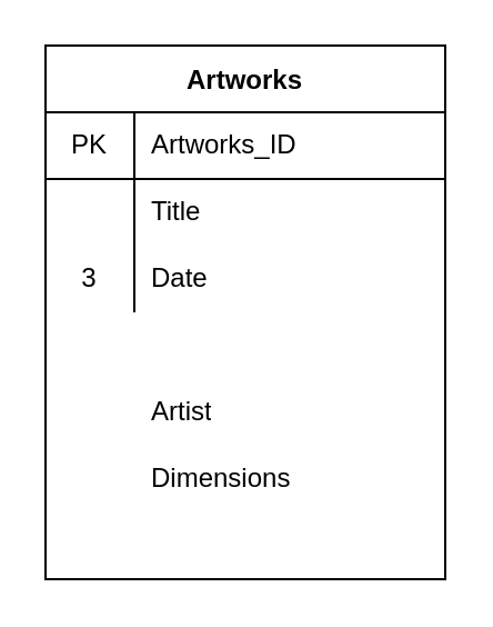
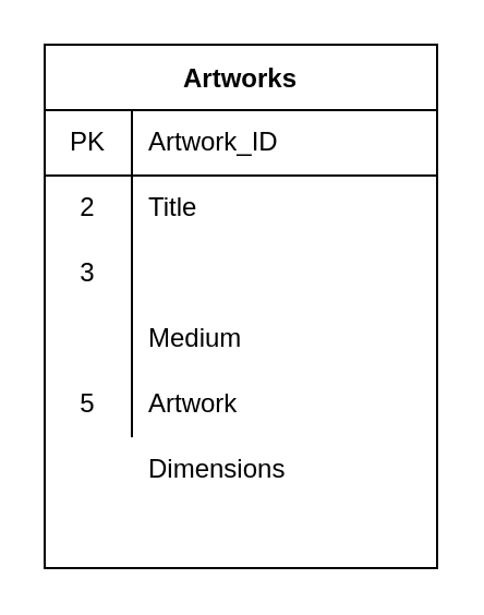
- <mxCell id="5" value="&lt;div&gt;Artworks_ID&lt;/div&gt;" style="shape=partialRectangle;html=1;whiteSpace=wrap;connectable=0;fillColor=none;top=0;left=0;bottom=0;right=0;align=left;spacingLeft=6;overflow=hidden;pointerEvents=1;" vertex="1" parent="3"><mxGeometry x="40" width="140" height="30" as="geometry"><mxRectangle width="140" height="30" as="alternateBounds" /></mxGeometry></mxCell>
+ <mxCell id="5" value="&lt;div&gt;Artwork_ID&lt;/div&gt;" style="shape=partialRectangle;html=1;whiteSpace=wrap;connectable=0;fillColor=none;top=0;left=0;bottom=0;right=0;align=left;spacingLeft=6;overflow=hidden;pointerEvents=1;" vertex="1" parent="3"><mxGeometry x="40" width="140" height="30" as="geometry"><mxRectangle width="140" height="30" as="alternateBounds" /></mxGeometry></mxCell>
+ <mxCell id="7" value="2" style="shape=partialRectangle;html=1;whiteSpace=wrap;connectable=0;fillColor=none;top=0;left=0;bottom=0;right=0;overflow=hidden;pointerEvents=1;" vertex="1" parent="6"><mxGeometry width="40" height="30" as="geometry"><mxRectangle width="40" height="30" as="alternateBounds" /></mxGeometry></mxCell>
- <mxCell id="11" value="&lt;div&gt;Date&lt;/div&gt;" style="shape=partialRectangle;html=1;whiteSpace=wrap;connectable=0;fillColor=none;top=0;left=0;bottom=0;right=0;align=left;spacingLeft=6;overflow=hidden;pointerEvents=1;" vertex="1" parent="9"><mxGeometry x="40" width="140" height="30" as="geometry"><mxRectangle width="140" height="30" as="alternateBounds" /></mxGeometry></mxCell>
+ <mxCell id="13" value="Medium" style="shape=partialRectangle;html=1;whiteSpace=wrap;connectable=0;fillColor=none;top=0;left=0;bottom=0;right=0;align=left;spacingLeft=6;overflow=hidden;pointerEvents=1;" vertex="1" parent="12"><mxGeometry x="40" width="140" height="30" as="geometry"><mxRectangle width="140" height="30" as="alternateBounds" /></mxGeometry></mxCell>
+ <mxCell id="15" value="5" style="shape=partialRectangle;html=1;whiteSpace=wrap;connectable=0;fillColor=none;top=0;left=0;bottom=0;right=0;overflow=hidden;pointerEvents=1;" vertex="1" parent="14"><mxGeometry width="40" height="30" as="geometry"><mxRectangle width="40" height="30" as="alternateBounds" /></mxGeometry></mxCell>
- <mxCell id="16" value="Artist" style="shape=partialRectangle;html=1;whiteSpace=wrap;connectable=0;fillColor=none;top=0;left=0;bottom=0;right=0;align=left;spacingLeft=6;overflow=hidden;pointerEvents=1;" vertex="1" parent="14"><mxGeometry x="40" width="140" height="30" as="geometry"><mxRectangle width="140" height="30" as="alternateBounds" /></mxGeometry></mxCell>
+ <mxCell id="16" value="Artwork" style="shape=partialRectangle;html=1;whiteSpace=wrap;connectable=0;fillColor=none;top=0;left=0;bottom=0;right=0;align=left;spacingLeft=6;overflow=hidden;pointerEvents=1;" vertex="1" parent="14"><mxGeometry x="40" width="140" height="30" as="geometry"><mxRectangle width="140" height="30" as="alternateBounds" /></mxGeometry></mxCell>
